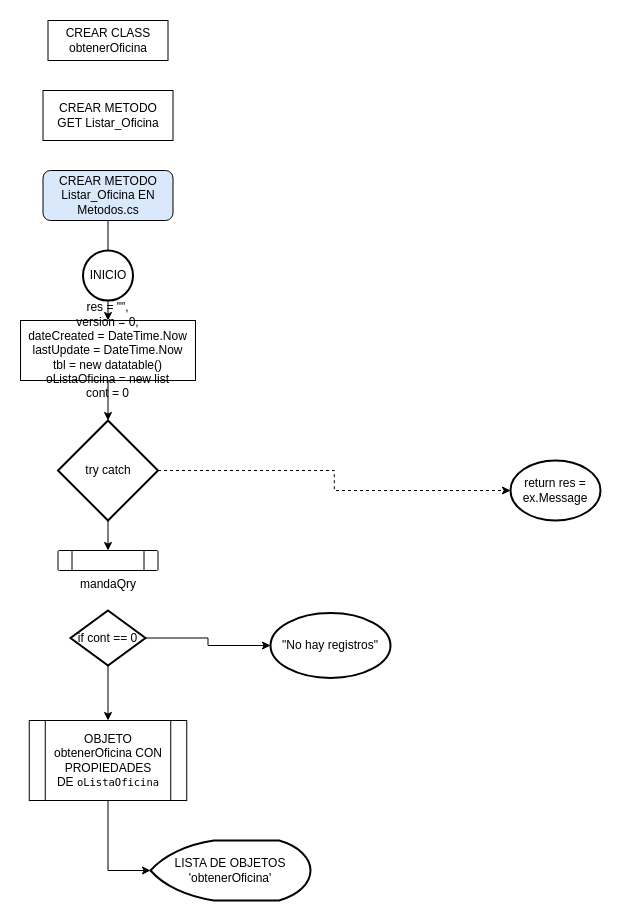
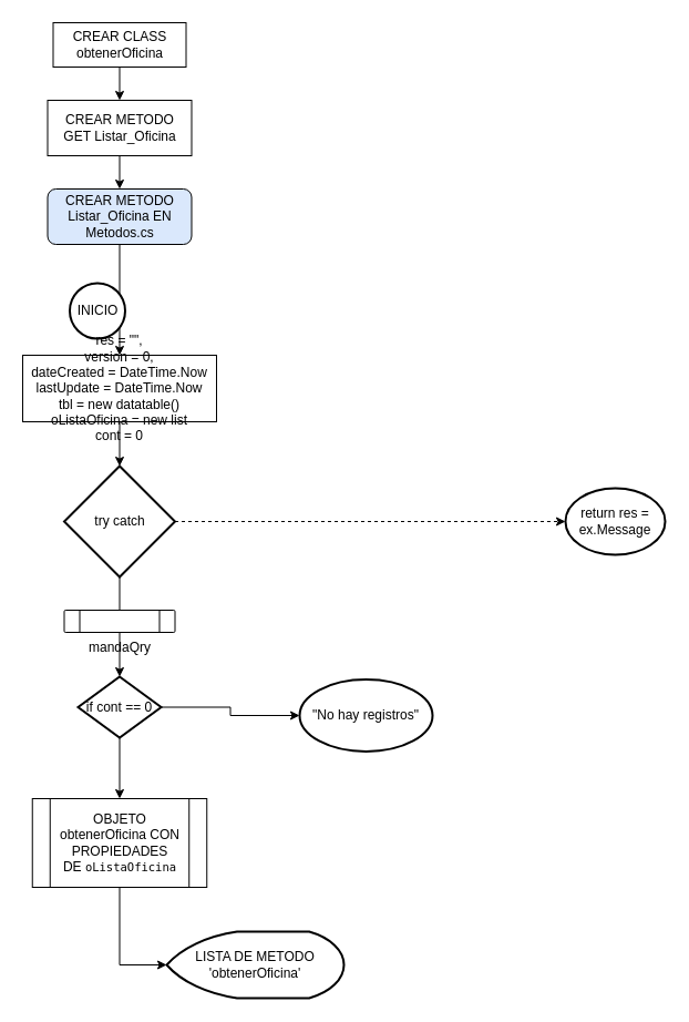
+ <mxCell id="2" style="edgeStyle=orthogonalEdgeStyle;rounded=0;orthogonalLoop=1;jettySize=auto;html=1;exitX=0.5;exitY=1;exitDx=0;exitDy=0;entryX=0.5;entryY=0;entryDx=0;entryDy=0;" edge="1" parent="1" source="3" target="5"><mxGeometry relative="1" as="geometry" /></mxCell>
+ <mxCell id="4" style="edgeStyle=orthogonalEdgeStyle;rounded=0;orthogonalLoop=1;jettySize=auto;html=1;exitX=0.5;exitY=1;exitDx=0;exitDy=0;entryX=0.5;entryY=0;entryDx=0;entryDy=0;" edge="1" parent="1" source="5" target="7"><mxGeometry relative="1" as="geometry" /></mxCell>
- <mxCell id="8" value="INICIO" style="strokeWidth=2;html=1;shape=mxgraph.flowchart.start_2;whiteSpace=wrap;" vertex="1" parent="1"><mxGeometry x="82.5" y="250" width="50" height="50" as="geometry" /></mxCell>
+ <mxCell id="8" value="INICIO" style="strokeWidth=2;html=1;shape=mxgraph.flowchart.start_2;whiteSpace=wrap;" vertex="1" parent="1"><mxGeometry x="62.5" y="255" width="50" height="50" as="geometry" /></mxCell>
- <mxCell id="21" value="return res = ex.Message" style="strokeWidth=2;html=1;shape=mxgraph.flowchart.start_1;whiteSpace=wrap;" vertex="1" parent="1"><mxGeometry x="510" y="460" width="90" height="60" as="geometry" /></mxCell>
+ <mxCell id="21" value="return res = ex.Message" style="strokeWidth=2;html=1;shape=mxgraph.flowchart.start_1;whiteSpace=wrap;" vertex="1" parent="1"><mxGeometry x="510" y="440" width="90" height="60" as="geometry" /></mxCell>
- <mxCell id="11" style="edgeStyle=orthogonalEdgeStyle;rounded=0;orthogonalLoop=1;jettySize=auto;html=1;exitX=0.5;exitY=1;exitDx=0;exitDy=0;exitPerimeter=0;entryX=0.5;entryY=0;entryDx=0;entryDy=0;" edge="1" parent="1" source="12" target="14"><mxGeometry relative="1" as="geometry" /></mxCell>
+ <mxCell id="11" style="edgeStyle=orthogonalEdgeStyle;rounded=0;orthogonalLoop=1;jettySize=auto;html=1;exitX=0.5;exitY=1;exitDx=0;exitDy=0;exitPerimeter=0;entryX=0.5;entryY=0;entryDx=0;entryDy=0;endArrow=none;" edge="1" parent="1" source="12" target="14"><mxGeometry relative="1" as="geometry" /></mxCell>
+ <mxCell id="15" style="edgeStyle=orthogonalEdgeStyle;rounded=0;orthogonalLoop=1;jettySize=auto;html=1;entryX=0.5;entryY=0;entryDx=0;entryDy=0;entryPerimeter=0;" edge="1" parent="1" source="14" target="17"><mxGeometry relative="1" as="geometry"><mxPoint x="107.57" y="639.98" as="targetPoint" /></mxGeometry></mxCell>
- <mxCell id="13" value="LISTA DE OBJETOS 'obtenerOficina'" style="strokeWidth=2;html=1;shape=mxgraph.flowchart.display;whiteSpace=wrap;" vertex="1" parent="1"><mxGeometry x="150" y="840" width="160" height="60" as="geometry" /></mxCell>
+ <mxCell id="13" value="LISTA DE METODO 'obtenerOficina'" style="strokeWidth=2;html=1;shape=mxgraph.flowchart.display;whiteSpace=wrap;" vertex="1" parent="1"><mxGeometry x="150" y="840" width="160" height="60" as="geometry" /></mxCell>
